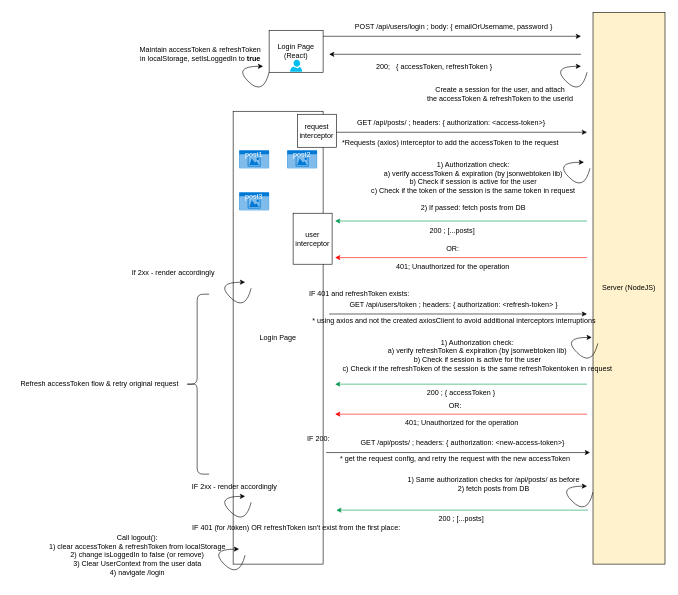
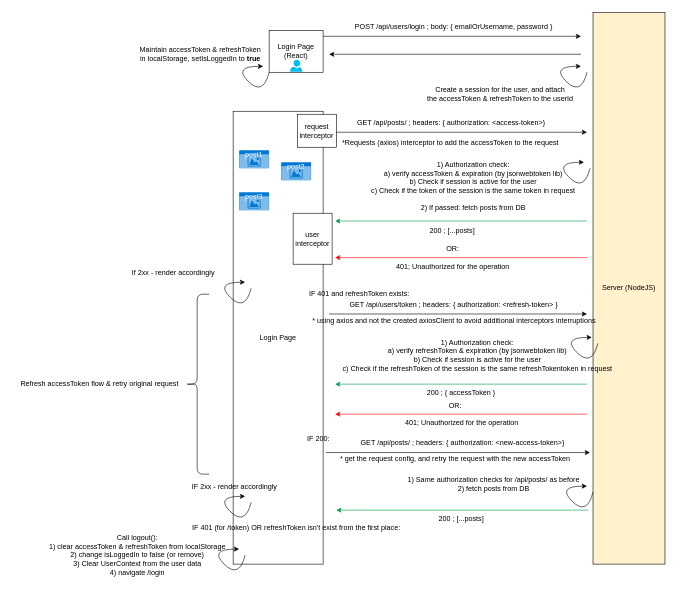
- <mxCell id="8" value="200;&amp;nbsp; &amp;nbsp;{ accessToken, refreshToken }" style="text;html=1;align=center;verticalAlign=middle;resizable=0;points=[];autosize=1;strokeColor=none;fillColor=none;" vertex="1" parent="1"><mxGeometry x="613" y="96" width="220" height="30" as="geometry" /></mxCell>
- <mxCell id="15" value="post2" style="html=1;whiteSpace=wrap;strokeColor=none;fillColor=#0079D6;labelPosition=center;verticalLabelPosition=middle;verticalAlign=top;align=center;fontSize=12;outlineConnect=0;spacingTop=-6;fontColor=#FFFFFF;sketch=0;shape=mxgraph.sitemap.photo;" vertex="1" parent="1"><mxGeometry x="478" y="250" width="50" height="30" as="geometry" /></mxCell>
+ <mxCell id="15" value="post2" style="html=1;whiteSpace=wrap;strokeColor=none;fillColor=#0079D6;labelPosition=center;verticalLabelPosition=middle;verticalAlign=top;align=center;fontSize=12;outlineConnect=0;spacingTop=-6;fontColor=#FFFFFF;sketch=0;shape=mxgraph.sitemap.photo;" vertex="1" parent="1"><mxGeometry x="468" y="270" width="50" height="30" as="geometry" /></mxCell>
